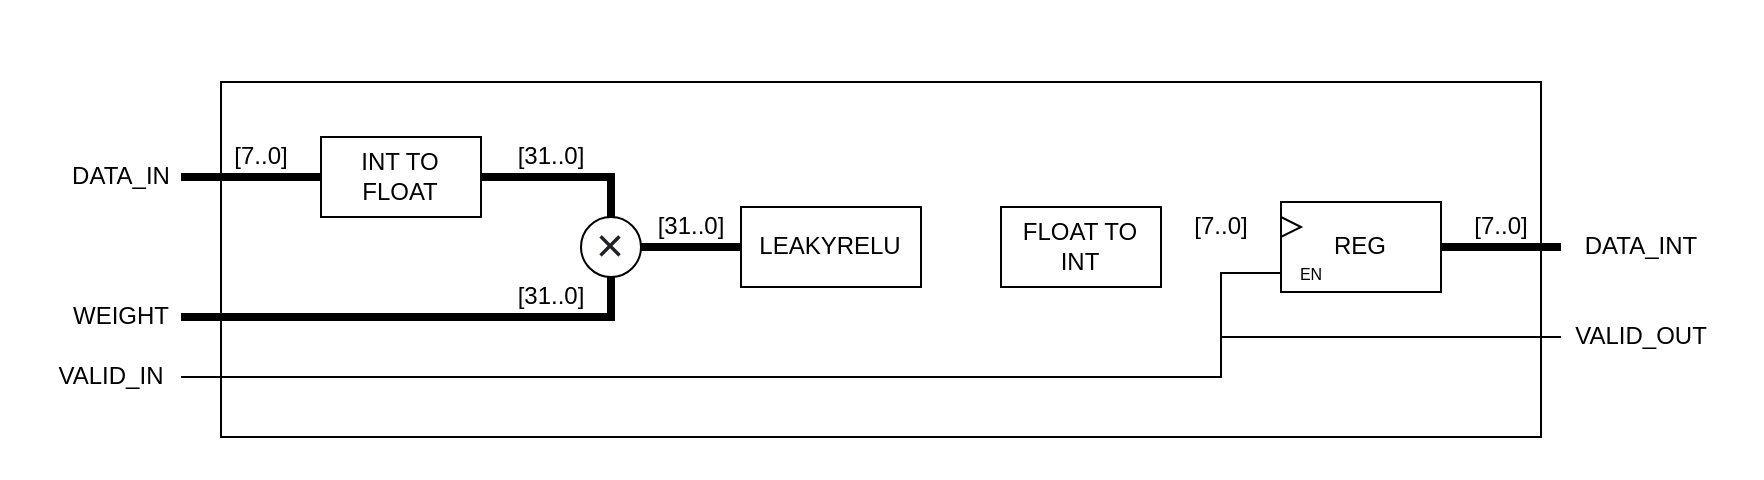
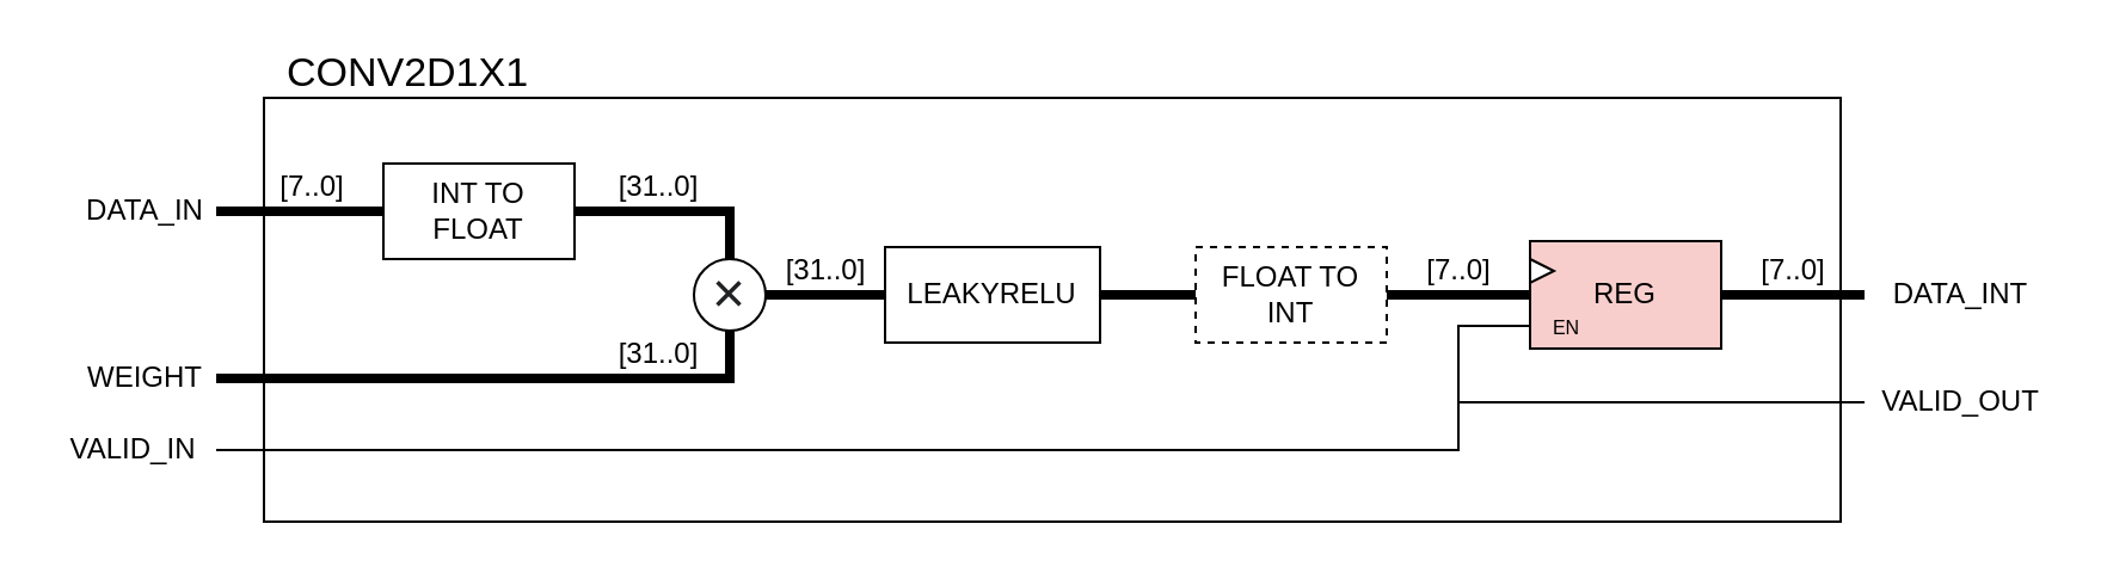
+ <mxCell id="28" value="&lt;font style=&quot;font-size: 17px&quot;&gt;CONV2D1X1&lt;/font&gt;" style="text;html=1;align=center;verticalAlign=middle;resizable=0;points=[];autosize=1;strokeColor=none;" parent="1" vertex="1"><mxGeometry x="110" y="20.5" width="120" height="20" as="geometry" /></mxCell>
+ <mxCell id="30" value="" style="endArrow=none;html=1;strokeWidth=4;exitX=1;exitY=0.5;exitDx=0;exitDy=0;entryX=0;entryY=0.5;entryDx=0;entryDy=0;" edge="1" parent="1" source="29" target="11"><mxGeometry width="50" height="50" relative="1" as="geometry"><mxPoint x="530" y="188" as="sourcePoint" /><mxPoint x="580" y="138" as="targetPoint" /></mxGeometry></mxCell>
- <mxCell id="11" value="FLOAT TO INT" style="rounded=0;whiteSpace=wrap;html=1;" parent="1" vertex="1"><mxGeometry x="500" y="103" width="80" height="40" as="geometry" /></mxCell>
+ <mxCell id="11" value="FLOAT TO INT" style="rounded=0;whiteSpace=wrap;html=1;dashed=1;" parent="1" vertex="1"><mxGeometry x="500" y="103" width="80" height="40" as="geometry" /></mxCell>
+ <mxCell id="12" value="" style="endArrow=none;html=1;strokeWidth=4;exitX=1;exitY=0.5;exitDx=0;exitDy=0;" parent="1" source="11" target="19" edge="1"><mxGeometry width="50" height="50" relative="1" as="geometry"><mxPoint x="590" y="193" as="sourcePoint" /><mxPoint x="640" y="123" as="targetPoint" /></mxGeometry></mxCell>
- <mxCell id="19" value="REG" style="rounded=0;whiteSpace=wrap;html=1;" parent="1" vertex="1"><mxGeometry x="640" y="100.5" width="80" height="45" as="geometry" /></mxCell>
+ <mxCell id="19" value="REG" style="rounded=0;whiteSpace=wrap;html=1;fillColor=#f8cecc;" parent="1" vertex="1"><mxGeometry x="640" y="100.5" width="80" height="45" as="geometry" /></mxCell>
